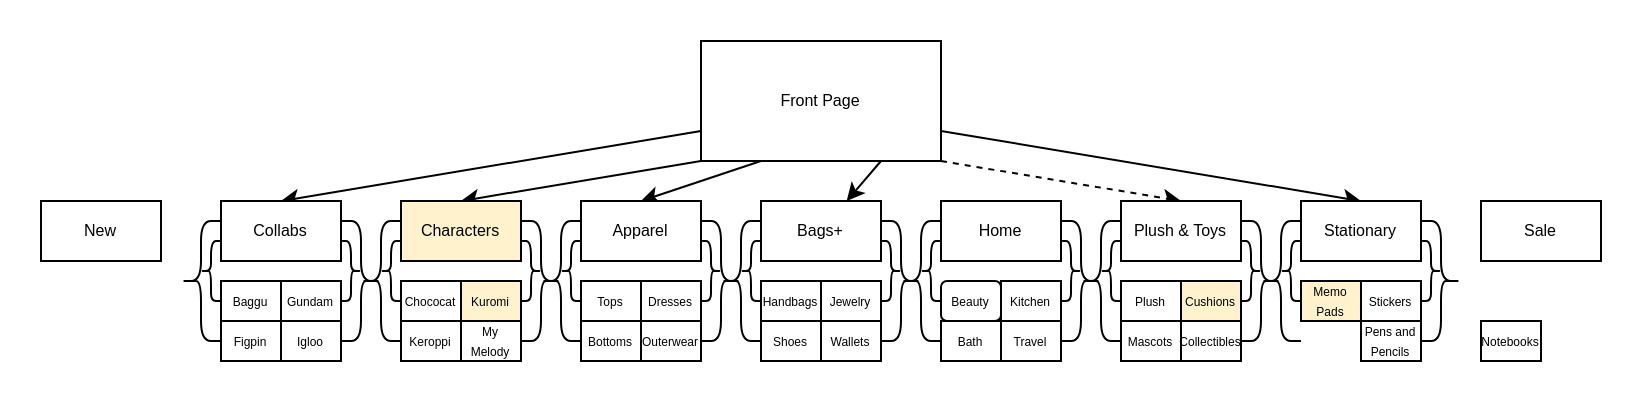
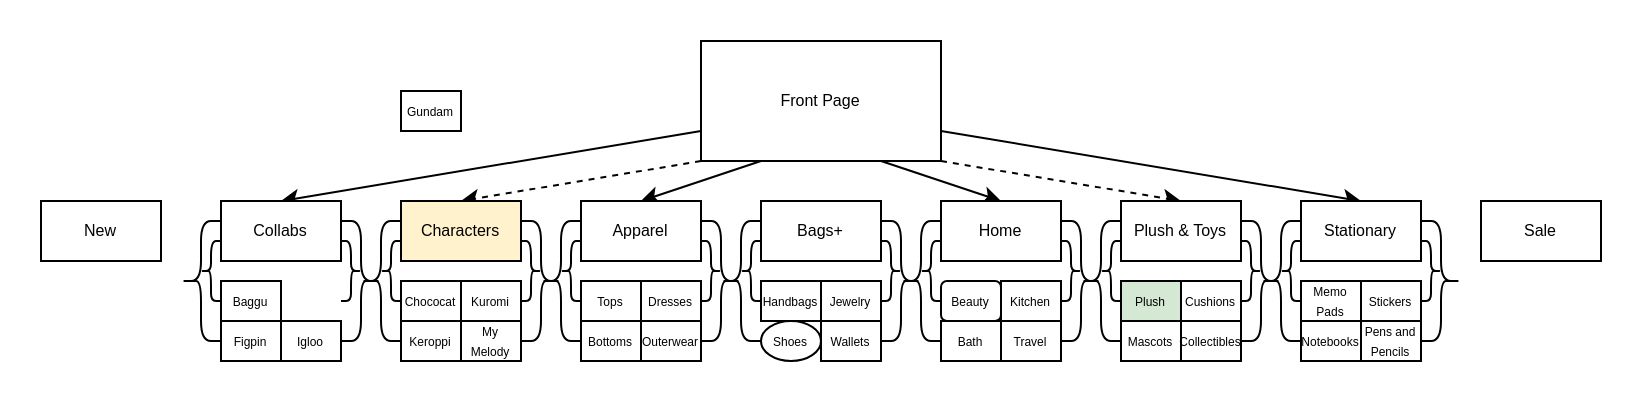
- <mxCell id="5" style="edgeStyle=none;rounded=0;orthogonalLoop=1;jettySize=auto;html=1;exitX=0.75;exitY=1;exitDx=0;exitDy=0;fontSize=6;" edge="1" parent="1" source="8" target="14"><mxGeometry relative="1" as="geometry" /></mxCell>
+ <mxCell id="5" style="edgeStyle=none;rounded=0;orthogonalLoop=1;jettySize=auto;html=1;exitX=0.75;exitY=1;exitDx=0;exitDy=0;entryX=0.5;entryY=0;entryDx=0;entryDy=0;fontSize=6;" edge="1" parent="1" source="8" target="13"><mxGeometry relative="1" as="geometry" /></mxCell>
- <mxCell id="3" style="edgeStyle=none;rounded=0;orthogonalLoop=1;jettySize=auto;html=1;exitX=0;exitY=1;exitDx=0;exitDy=0;entryX=0.5;entryY=0;entryDx=0;entryDy=0;fontSize=6;" edge="1" parent="1" source="8" target="11"><mxGeometry relative="1" as="geometry" /></mxCell>
+ <mxCell id="3" style="edgeStyle=none;rounded=0;orthogonalLoop=1;jettySize=auto;html=1;exitX=0;exitY=1;exitDx=0;exitDy=0;entryX=0.5;entryY=0;entryDx=0;entryDy=0;fontSize=6;dashed=1;" edge="1" parent="1" source="8" target="11"><mxGeometry relative="1" as="geometry" /></mxCell>
- <mxCell id="20" value="&lt;font style=&quot;font-size: 6px;&quot;&gt;Gundam&lt;/font&gt;" style="rounded=0;whiteSpace=wrap;html=1;fontSize=8;" vertex="1" parent="1"><mxGeometry x="140" y="140" width="30" height="20" as="geometry" /></mxCell>
+ <mxCell id="20" value="&lt;font style=&quot;font-size: 6px;&quot;&gt;Gundam&lt;/font&gt;" style="rounded=0;whiteSpace=wrap;html=1;fontSize=8;" vertex="1" parent="1"><mxGeometry x="200" y="45" width="30" height="20" as="geometry" /></mxCell>
- <mxCell id="24" value="&lt;font style=&quot;font-size: 6px;&quot;&gt;Kuromi&lt;/font&gt;" style="rounded=0;whiteSpace=wrap;html=1;fontSize=8;fillColor=#fff2cc;" vertex="1" parent="1"><mxGeometry x="230" y="140" width="30" height="20" as="geometry" /></mxCell>
+ <mxCell id="24" value="&lt;font style=&quot;font-size: 6px;&quot;&gt;Kuromi&lt;/font&gt;" style="rounded=0;whiteSpace=wrap;html=1;fontSize=8;" vertex="1" parent="1"><mxGeometry x="230" y="140" width="30" height="20" as="geometry" /></mxCell>
- <mxCell id="39" value="&lt;font style=&quot;font-size: 6px;&quot;&gt;Plush&lt;/font&gt;" style="rounded=0;whiteSpace=wrap;html=1;fontSize=8;" vertex="1" parent="1"><mxGeometry x="560" y="140" width="30" height="20" as="geometry" /></mxCell>
+ <mxCell id="39" value="&lt;font style=&quot;font-size: 6px;&quot;&gt;Plush&lt;/font&gt;" style="rounded=0;whiteSpace=wrap;html=1;fontSize=8;fillColor=#d5e8d4;" vertex="1" parent="1"><mxGeometry x="560" y="140" width="30" height="20" as="geometry" /></mxCell>
- <mxCell id="40" value="&lt;font style=&quot;font-size: 6px;&quot;&gt;Cushions&lt;/font&gt;" style="rounded=0;whiteSpace=wrap;html=1;fontSize=8;fillColor=#fff2cc;" vertex="1" parent="1"><mxGeometry x="590" y="140" width="30" height="20" as="geometry" /></mxCell>
+ <mxCell id="40" value="&lt;font style=&quot;font-size: 6px;&quot;&gt;Cushions&lt;/font&gt;" style="rounded=0;whiteSpace=wrap;html=1;fontSize=8;" vertex="1" parent="1"><mxGeometry x="590" y="140" width="30" height="20" as="geometry" /></mxCell>
- <mxCell id="43" value="&lt;font style=&quot;font-size: 6px;&quot;&gt;Memo Pads&lt;/font&gt;" style="rounded=0;whiteSpace=wrap;html=1;fontSize=8;fillColor=#fff2cc;" vertex="1" parent="1"><mxGeometry x="650" y="140" width="30" height="20" as="geometry" /></mxCell>
+ <mxCell id="43" value="&lt;font style=&quot;font-size: 6px;&quot;&gt;Memo Pads&lt;/font&gt;" style="rounded=0;whiteSpace=wrap;html=1;fontSize=8;" vertex="1" parent="1"><mxGeometry x="650" y="140" width="30" height="20" as="geometry" /></mxCell>
- <mxCell id="33" value="&lt;span style=&quot;font-size: 6px;&quot;&gt;Shoes&lt;/span&gt;" style="rounded=0;whiteSpace=wrap;html=1;fontSize=8;" vertex="1" parent="1"><mxGeometry x="380" y="160" width="30" height="20" as="geometry" /></mxCell>
+ <mxCell id="33" value="&lt;span style=&quot;font-size: 6px;&quot;&gt;Shoes&lt;/span&gt;" style="ellipse;whiteSpace=wrap;html=1;fontSize=8;" vertex="1" parent="1"><mxGeometry x="380" y="160" width="30" height="20" as="geometry" /></mxCell>
- <mxCell id="45" value="&lt;span style=&quot;font-size: 6px;&quot;&gt;Notebooks&lt;/span&gt;" style="rounded=0;whiteSpace=wrap;html=1;fontSize=8;" vertex="1" parent="1"><mxGeometry x="740" y="160" width="30" height="20" as="geometry" /></mxCell>
+ <mxCell id="45" value="&lt;span style=&quot;font-size: 6px;&quot;&gt;Notebooks&lt;/span&gt;" style="rounded=0;whiteSpace=wrap;html=1;fontSize=8;" vertex="1" parent="1"><mxGeometry x="650" y="160" width="30" height="20" as="geometry" /></mxCell>
